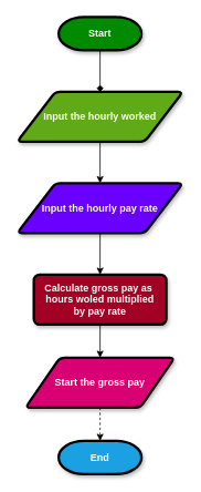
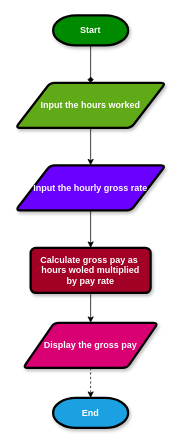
- <mxCell id="5" value="Input the hourly worked" style="shape=parallelogram;html=1;strokeWidth=3;perimeter=parallelogramPerimeter;whiteSpace=wrap;rounded=1;arcSize=12;size=0.23;fillColor=#60a917;fontColor=#ffffff;strokeColor=#000000;fontStyle=1;shadow=1;sketch=0;fontSize=12;" vertex="1" parent="1"><mxGeometry x="20" y="110" width="200" height="60" as="geometry" /></mxCell>
+ <mxCell id="5" value="Input the hours worked" style="shape=parallelogram;html=1;strokeWidth=3;perimeter=parallelogramPerimeter;whiteSpace=wrap;rounded=1;arcSize=12;size=0.23;fillColor=#60a917;fontColor=#ffffff;strokeColor=#000000;fontStyle=1;shadow=1;sketch=0;fontSize=12;" vertex="1" parent="1"><mxGeometry x="20" y="110" width="200" height="60" as="geometry" /></mxCell>
- <mxCell id="7" value="Input the hourly pay rate" style="shape=parallelogram;html=1;strokeWidth=3;perimeter=parallelogramPerimeter;whiteSpace=wrap;rounded=1;arcSize=12;size=0.23;fillColor=#6a00ff;fontColor=#ffffff;strokeColor=#000000;fontStyle=1;shadow=1;fontSize=12;" vertex="1" parent="1"><mxGeometry x="20" y="220" width="200" height="60" as="geometry" /></mxCell>
+ <mxCell id="7" value="Input the hourly gross rate" style="shape=parallelogram;html=1;strokeWidth=3;perimeter=parallelogramPerimeter;whiteSpace=wrap;rounded=1;arcSize=12;size=0.23;fillColor=#6a00ff;fontColor=#ffffff;strokeColor=#000000;fontStyle=1;shadow=1;fontSize=12;" vertex="1" parent="1"><mxGeometry x="20" y="220" width="200" height="60" as="geometry" /></mxCell>
- <mxCell id="11" value="Start the gross pay" style="shape=parallelogram;html=1;strokeWidth=3;perimeter=parallelogramPerimeter;whiteSpace=wrap;rounded=1;arcSize=12;size=0.23;fillColor=#d80073;fontColor=#ffffff;strokeColor=#000000;fontStyle=1;shadow=1;fontSize=12;" vertex="1" parent="1"><mxGeometry x="30" y="430" width="180" height="60" as="geometry" /></mxCell>
+ <mxCell id="11" value="Display the gross pay" style="shape=parallelogram;html=1;strokeWidth=3;perimeter=parallelogramPerimeter;whiteSpace=wrap;rounded=1;arcSize=12;size=0.23;fillColor=#d80073;fontColor=#ffffff;strokeColor=#000000;fontStyle=1;shadow=1;fontSize=12;" vertex="1" parent="1"><mxGeometry x="30" y="430" width="180" height="60" as="geometry" /></mxCell>
